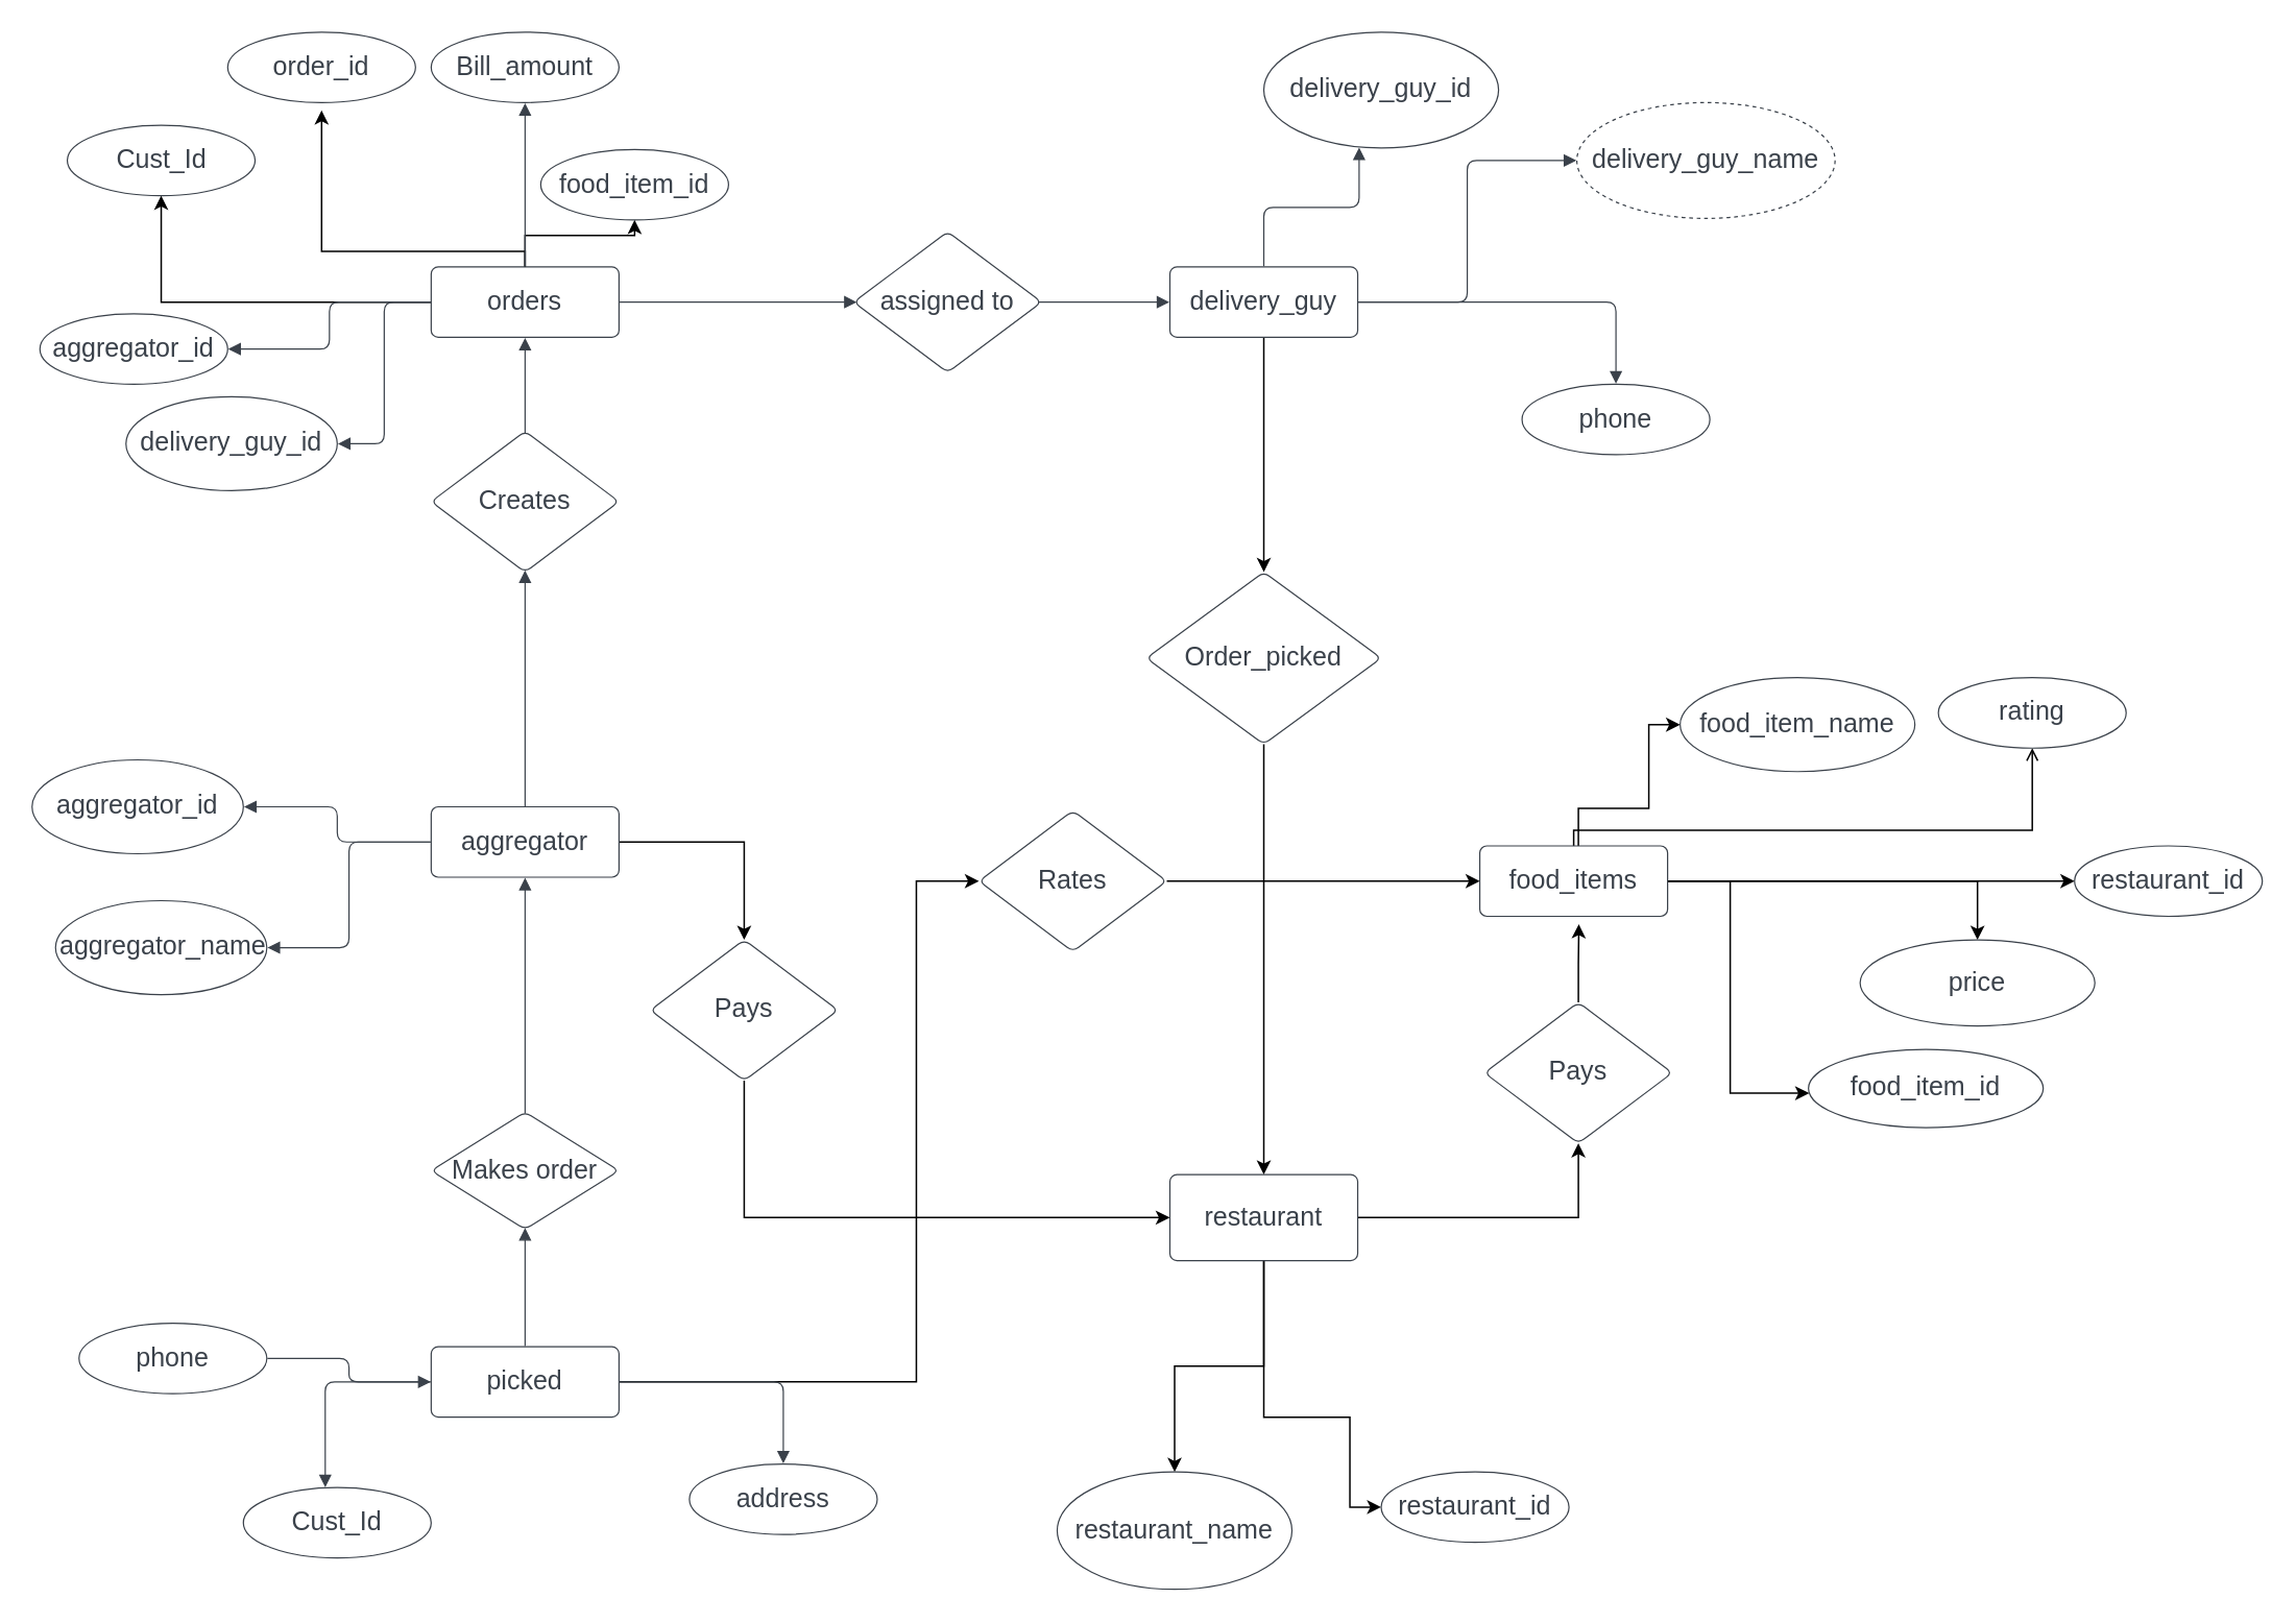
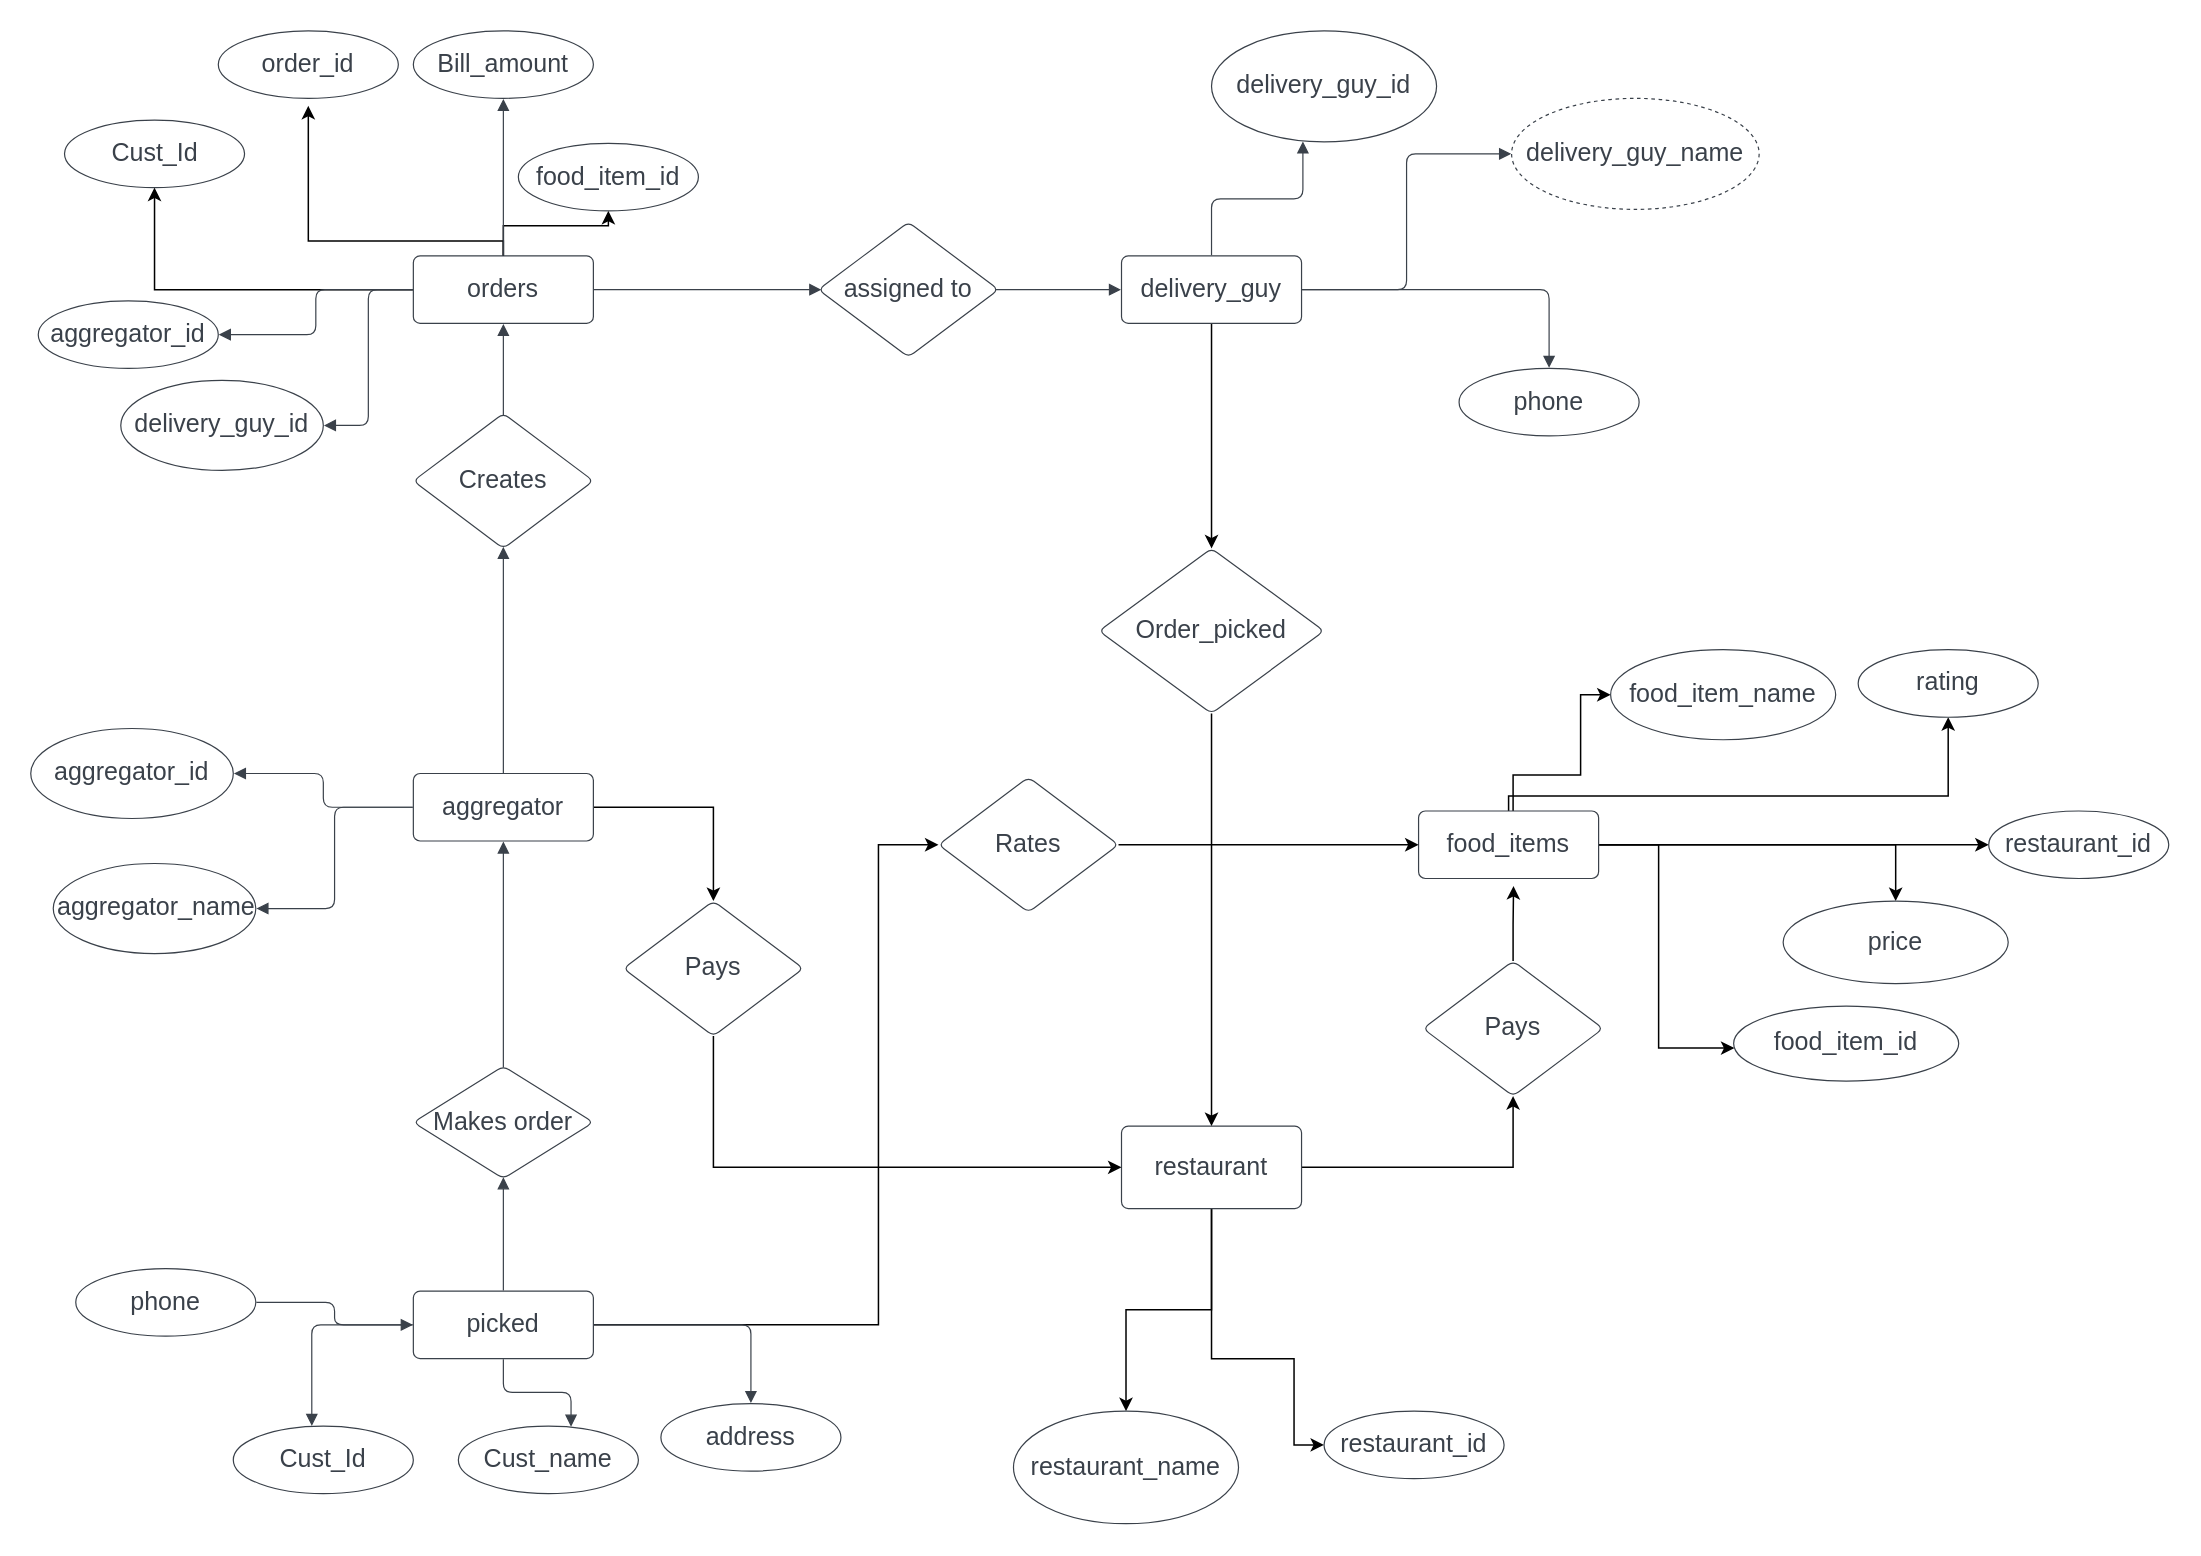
- <mxCell id="36" style="edgeStyle=orthogonalEdgeStyle;rounded=0;orthogonalLoop=1;jettySize=auto;html=1;entryX=0.5;entryY=1;entryDx=0;entryDy=0;endArrow=open;" edge="1" parent="1" source="39" target="41"><mxGeometry relative="1" as="geometry"><Array as="points"><mxPoint x="1005" y="530" /><mxPoint x="1298" y="530" /></Array></mxGeometry></mxCell>
+ <mxCell id="36" style="edgeStyle=orthogonalEdgeStyle;rounded=0;orthogonalLoop=1;jettySize=auto;html=1;entryX=0.5;entryY=1;entryDx=0;entryDy=0;" edge="1" parent="1" source="39" target="41"><mxGeometry relative="1" as="geometry"><Array as="points"><mxPoint x="1005" y="530" /><mxPoint x="1298" y="530" /></Array></mxGeometry></mxCell>
+ <mxCell id="26" value="" style="html=1;jettySize=18;whiteSpace=wrap;fontSize=13;strokeColor=#3a414a;strokeOpacity=100;strokeWidth=0.8;rounded=1;arcSize=12;edgeStyle=orthogonalEdgeStyle;startArrow=none;endArrow=block;endFill=1;exitX=0.5;exitY=1.008;exitPerimeter=0;entryX=0.626;entryY=0.009;entryPerimeter=0;" edge="1" parent="1" source="12" target="23"><mxGeometry width="100" height="100" relative="1" as="geometry"><Array as="points" /></mxGeometry></mxCell>
+ <mxCell id="23" value="Cust_name" style="html=1;overflow=block;blockSpacing=1;whiteSpace=wrap;ellipse;fontSize=16.7;fontColor=#3a414a;spacing=3.8;strokeColor=#3a414a;strokeOpacity=100;rounded=1;absoluteArcSize=1;arcSize=9;strokeWidth=0.8;" vertex="1" parent="1"><mxGeometry x="305" y="950" width="120" height="45" as="geometry" /></mxCell>
